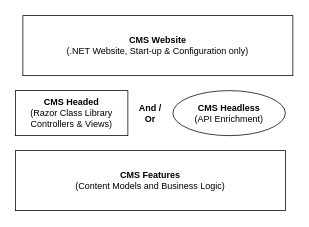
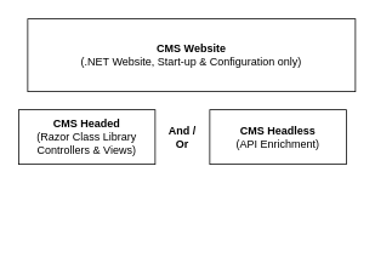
- <mxCell id="4" value="&lt;b&gt;CMS Headless&lt;/b&gt;&lt;br&gt;(API Enrichment)" style="ellipse;whiteSpace=wrap;html=1;" vertex="1" parent="1"><mxGeometry x="230" y="120" width="150" height="60" as="geometry" /></mxCell>
+ <mxCell id="4" value="&lt;b&gt;CMS Headless&lt;/b&gt;&lt;br&gt;(API Enrichment)" style="rounded=0;whiteSpace=wrap;html=1;" vertex="1" parent="1"><mxGeometry x="230" y="120" width="150" height="60" as="geometry" /></mxCell>
- <mxCell id="2" value="&lt;b&gt;CMS Features&lt;/b&gt;&lt;br&gt;(Content Models and Business Logic)" style="rounded=0;whiteSpace=wrap;html=1;" vertex="1" parent="1"><mxGeometry x="20" y="200" width="360" height="80" as="geometry" /></mxCell>
